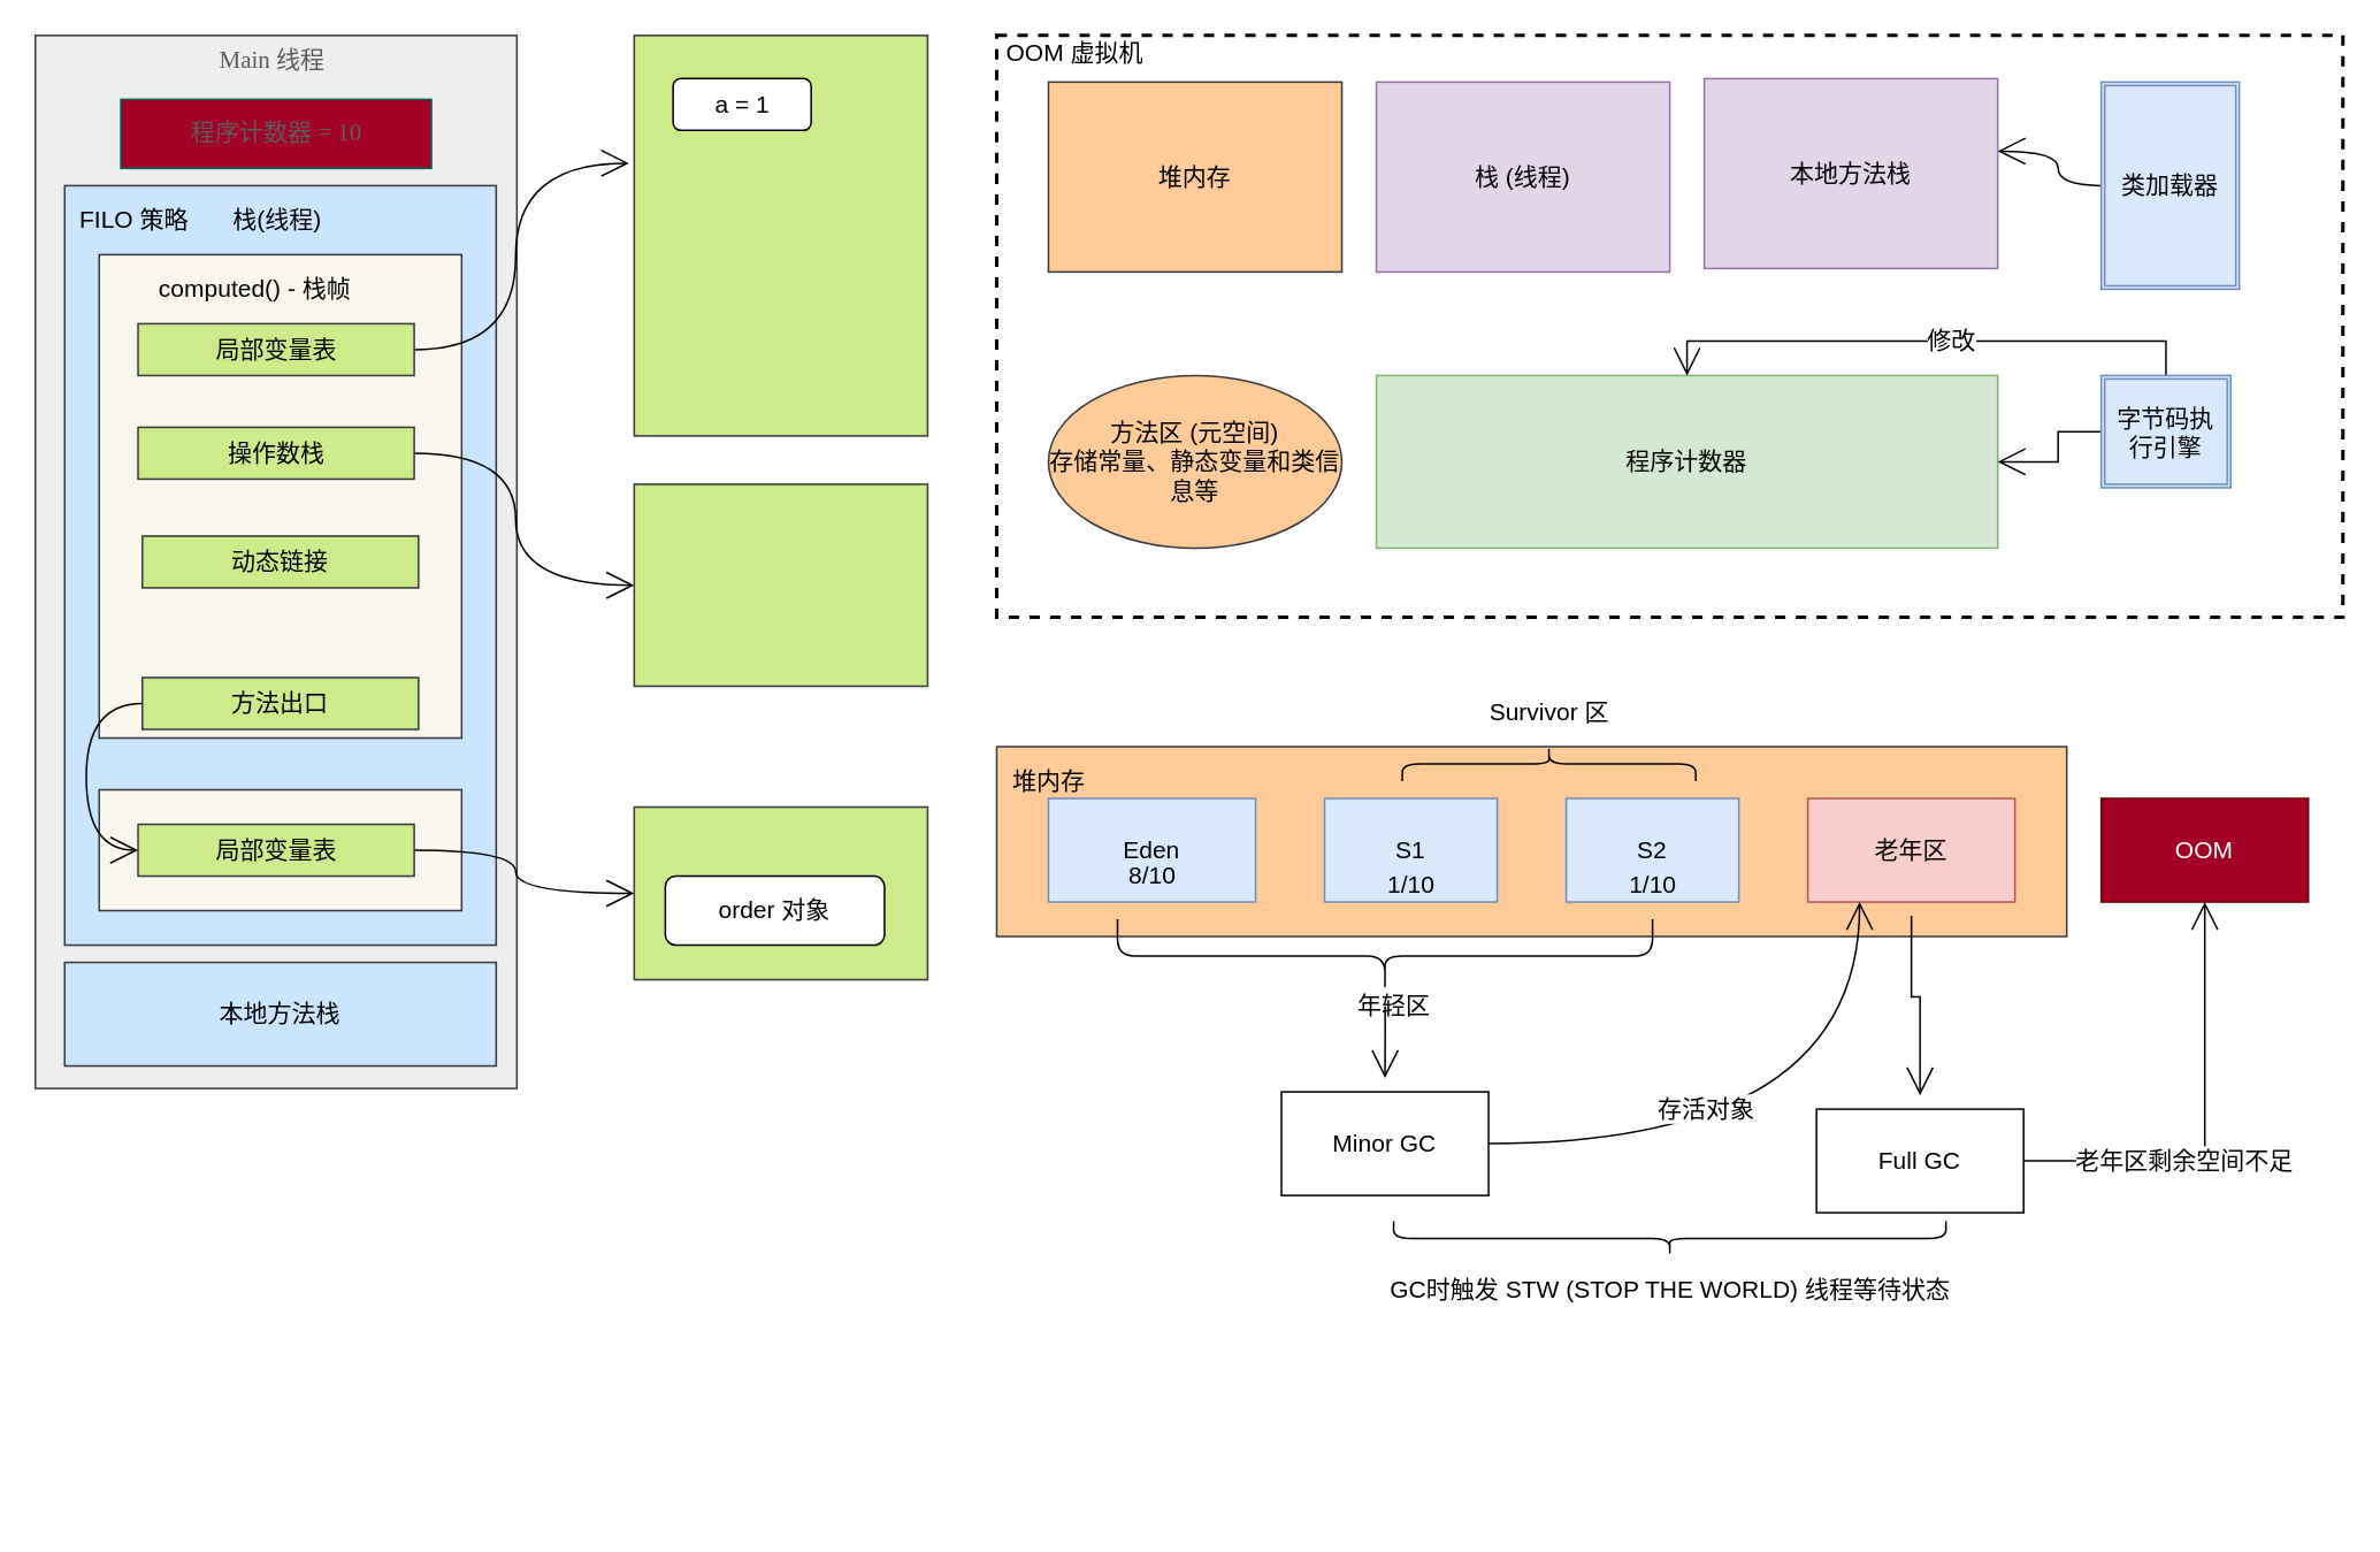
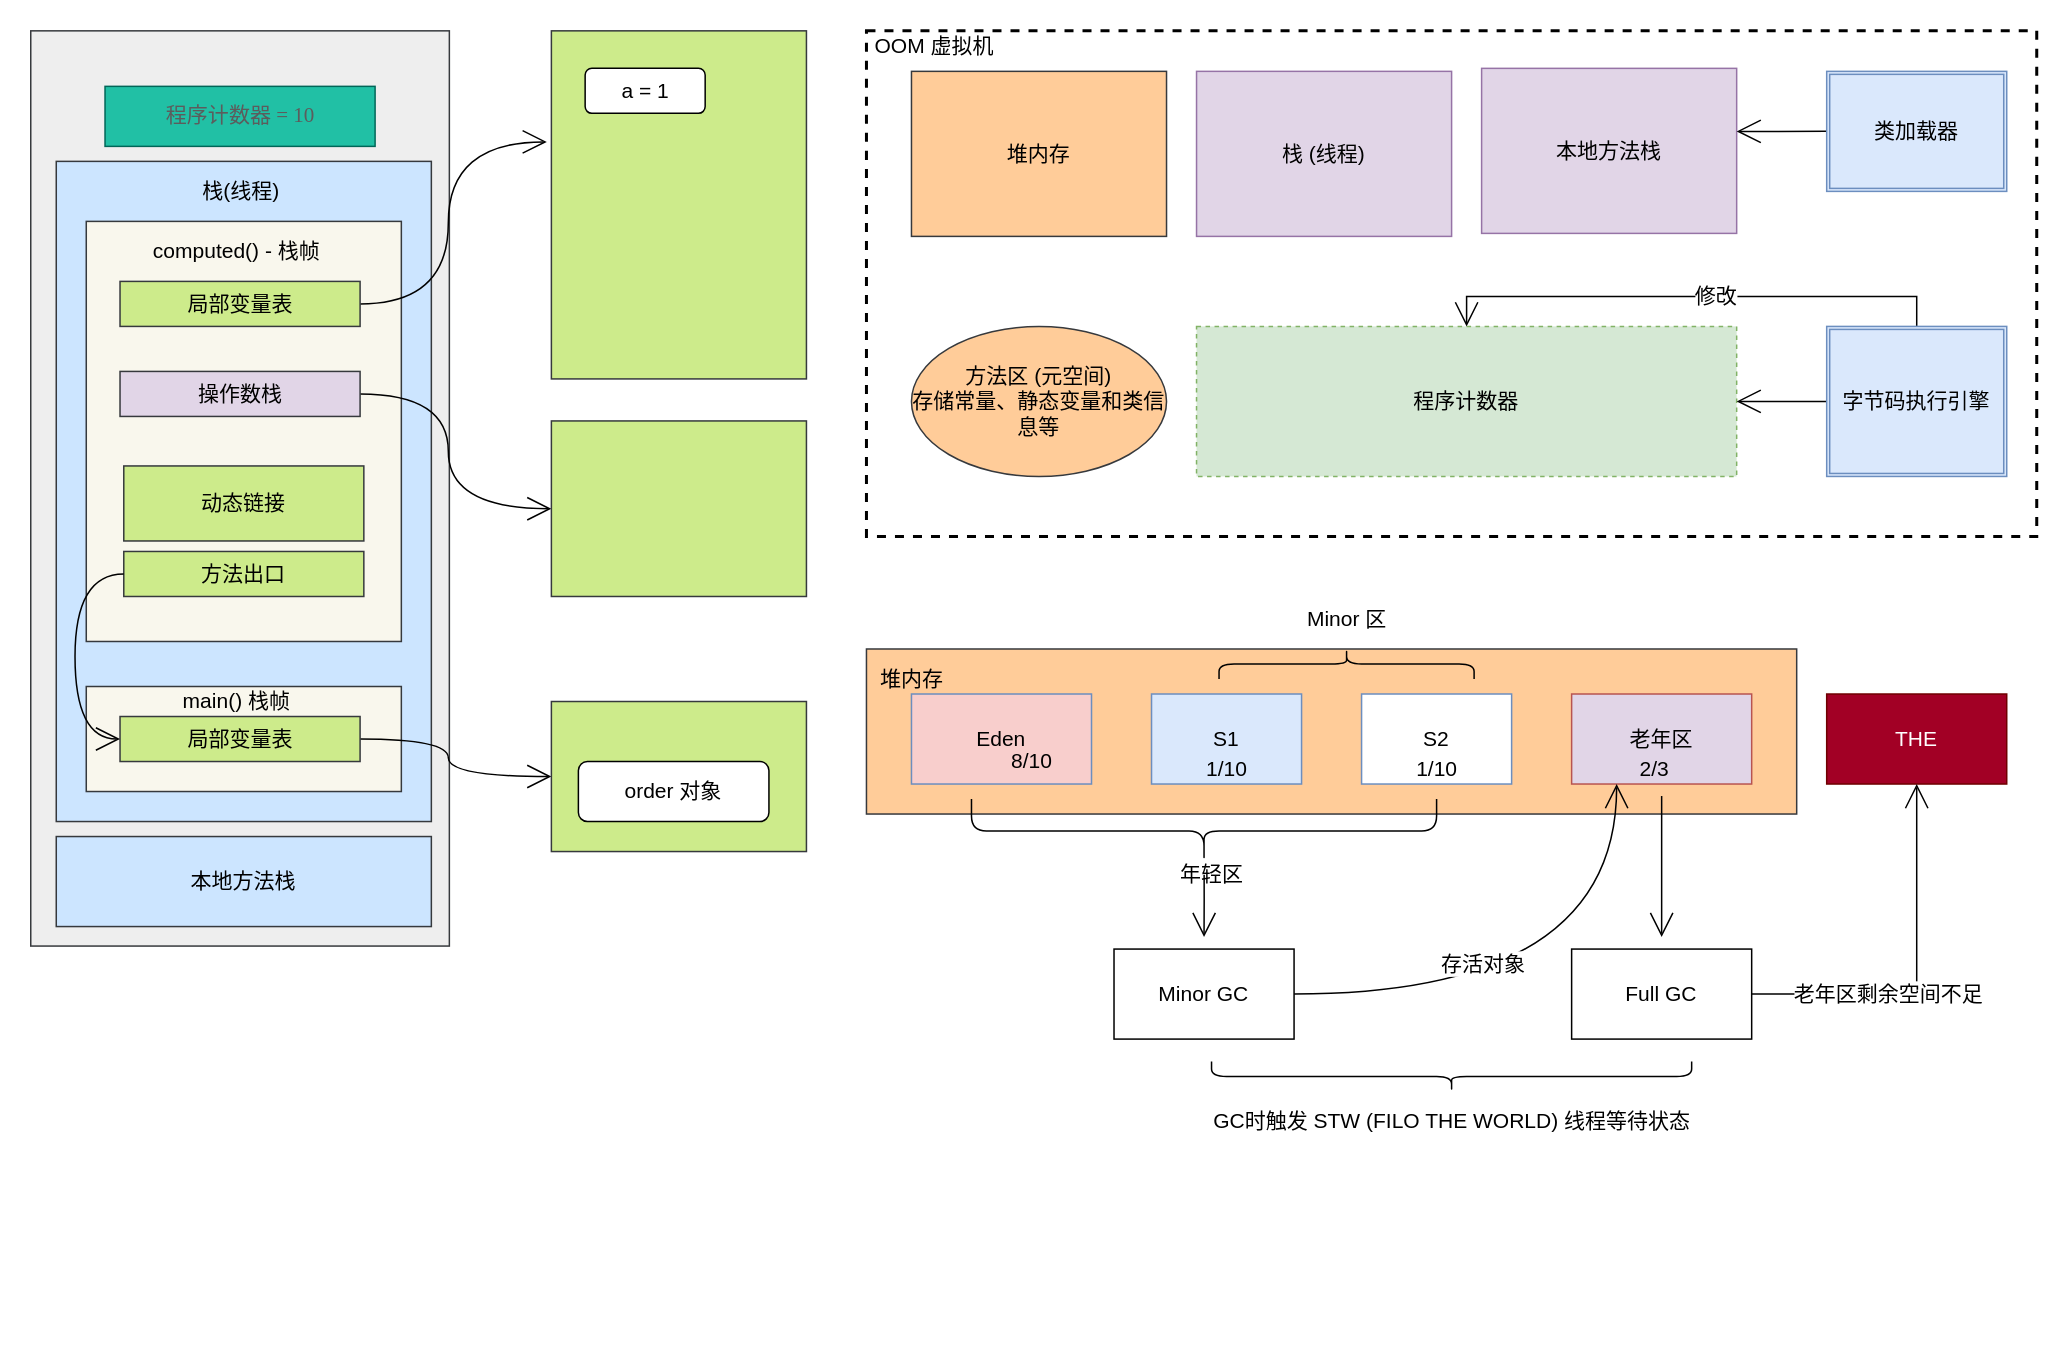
- <mxCell id="3" value="Main 线程" style="text;html=1;align=center;verticalAlign=middle;resizable=0;points=[];autosize=1;strokeColor=none;fillColor=none;hachureGap=4;fontFamily=Architects Daughter;fontSource=https%3A%2F%2Ffonts.googleapis.com%2Fcss%3Ffamily%3DArchitects%2BDaughter;fontSize=14;fontColor=#5C5C5C;rounded=0;" vertex="1" parent="1"><mxGeometry x="117" y="25" width="80" height="20" as="geometry" /></mxCell>
- <mxCell id="4" value="程序计数器 = 10" style="rounded=0;whiteSpace=wrap;html=1;hachureGap=4;fontFamily=Architects Daughter;fontSource=https%3A%2F%2Ffonts.googleapis.com%2Fcss%3Ffamily%3DArchitects%2BDaughter;fontSize=14;fillColor=#a20025;strokeColor=#006658;fontColor=#5C5C5C;" vertex="1" parent="1"><mxGeometry x="69.5" y="57" width="180" height="40" as="geometry" /></mxCell>
+ <mxCell id="4" value="程序计数器 = 10" style="rounded=0;whiteSpace=wrap;html=1;hachureGap=4;fontFamily=Architects Daughter;fontSource=https%3A%2F%2Ffonts.googleapis.com%2Fcss%3Ffamily%3DArchitects%2BDaughter;fontSize=14;fillColor=#21C0A5;strokeColor=#006658;fontColor=#5C5C5C;" vertex="1" parent="1"><mxGeometry x="69.5" y="57" width="180" height="40" as="geometry" /></mxCell>
- <mxCell id="46" value="类加载器" style="shape=ext;double=1;rounded=0;whiteSpace=wrap;html=1;hachureGap=4;fontFamily=Helvetica;fontSize=14;strokeColor=#6c8ebf;strokeWidth=1;fillColor=#dae8fc;" vertex="1" parent="1"><mxGeometry x="1217" y="47" width="80" height="120" as="geometry" /></mxCell>
+ <mxCell id="46" value="类加载器" style="shape=ext;double=1;rounded=0;whiteSpace=wrap;html=1;hachureGap=4;fontFamily=Helvetica;fontSize=14;strokeColor=#6c8ebf;strokeWidth=1;fillColor=#dae8fc;" vertex="1" parent="1"><mxGeometry x="1217" y="47" width="120" height="80" as="geometry" /></mxCell>
- <mxCell id="10" value="FILO 策略" style="text;html=1;align=center;verticalAlign=middle;resizable=0;points=[];autosize=1;strokeColor=none;fillColor=none;rounded=0;hachureGap=4;fontFamily=Helvetica;fontSize=14;fontColor=default;" vertex="1" parent="1"><mxGeometry x="37" y="117" width="80" height="20" as="geometry" /></mxCell>
- <mxCell id="8" value="computed() - 栈帧" style="text;html=1;align=center;verticalAlign=middle;resizable=0;points=[];autosize=1;strokeColor=none;fillColor=none;rounded=0;hachureGap=4;fontFamily=Helvetica;fontSize=14;fontColor=default;" vertex="1" parent="1"><mxGeometry x="82" y="157" width="130" height="20" as="geometry" /></mxCell>
+ <mxCell id="8" value="computed() - 栈帧" style="text;html=1;align=center;verticalAlign=middle;resizable=0;points=[];autosize=1;strokeColor=none;fillColor=none;rounded=0;hachureGap=4;fontFamily=Helvetica;fontSize=14;fontColor=default;" vertex="1" parent="1"><mxGeometry x="92" y="157" width="130" height="20" as="geometry" /></mxCell>
- <mxCell id="50" value="字节码执行引擎" style="shape=ext;double=1;rounded=0;whiteSpace=wrap;html=1;hachureGap=4;fontFamily=Helvetica;fontSize=14;strokeColor=#6c8ebf;strokeWidth=1;fillColor=#dae8fc;" vertex="1" parent="1"><mxGeometry x="1217" y="217" width="75" height="65" as="geometry" /></mxCell>
+ <mxCell id="50" value="字节码执行引擎" style="shape=ext;double=1;rounded=0;whiteSpace=wrap;html=1;hachureGap=4;fontFamily=Helvetica;fontSize=14;strokeColor=#6c8ebf;strokeWidth=1;fillColor=#dae8fc;" vertex="1" parent="1"><mxGeometry x="1217" y="217" width="120" height="100" as="geometry" /></mxCell>
- <mxCell id="14" value="操作数栈" style="rounded=0;whiteSpace=wrap;html=1;hachureGap=4;fontFamily=Helvetica;fontSize=14;strokeColor=#36393d;fillColor=#cdeb8b;" vertex="1" parent="1"><mxGeometry x="79.5" y="247" width="160" height="30" as="geometry" /></mxCell>
+ <mxCell id="14" value="操作数栈" style="rounded=0;whiteSpace=wrap;html=1;hachureGap=4;fontFamily=Helvetica;fontSize=14;strokeColor=#36393d;fillColor=#e1d5e7;" vertex="1" parent="1"><mxGeometry x="79.5" y="247" width="160" height="30" as="geometry" /></mxCell>
- <mxCell id="31" value="程序计数器" style="rounded=0;whiteSpace=wrap;html=1;hachureGap=4;fontFamily=Helvetica;fontSize=14;strokeColor=#82b366;strokeWidth=1;fillColor=#d5e8d4;" vertex="1" parent="1"><mxGeometry x="797" y="217" width="360" height="100" as="geometry" /></mxCell>
+ <mxCell id="31" value="程序计数器" style="rounded=0;whiteSpace=wrap;html=1;hachureGap=4;fontFamily=Helvetica;fontSize=14;strokeColor=#82b366;strokeWidth=1;fillColor=#d5e8d4;dashed=1;" vertex="1" parent="1"><mxGeometry x="797" y="217" width="360" height="100" as="geometry" /></mxCell>
- <mxCell id="15" value="动态链接" style="rounded=0;whiteSpace=wrap;html=1;hachureGap=4;fontFamily=Helvetica;fontSize=14;strokeColor=#36393d;fillColor=#cdeb8b;" vertex="1" parent="1"><mxGeometry x="82" y="310" width="160" height="30" as="geometry" /></mxCell>
+ <mxCell id="15" value="动态链接" style="rounded=0;whiteSpace=wrap;html=1;hachureGap=4;fontFamily=Helvetica;fontSize=14;strokeColor=#36393d;fillColor=#cdeb8b;" vertex="1" parent="1"><mxGeometry x="82" y="310" width="160" height="50" as="geometry" /></mxCell>
- <mxCell id="16" value="方法出口" style="rounded=0;whiteSpace=wrap;html=1;hachureGap=4;fontFamily=Helvetica;fontSize=14;strokeColor=#36393d;fillColor=#cdeb8b;" vertex="1" parent="1"><mxGeometry x="82" y="392" width="160" height="30" as="geometry" /></mxCell>
+ <mxCell id="16" value="方法出口" style="rounded=0;whiteSpace=wrap;html=1;hachureGap=4;fontFamily=Helvetica;fontSize=14;strokeColor=#36393d;fillColor=#cdeb8b;" vertex="1" parent="1"><mxGeometry x="82" y="367" width="160" height="30" as="geometry" /></mxCell>
- <mxCell id="44" value="Survivor 区" style="text;html=1;align=center;verticalAlign=middle;resizable=0;points=[];autosize=1;strokeColor=none;fillColor=none;rounded=0;hachureGap=4;fontFamily=Helvetica;fontSize=14;fontColor=default;" vertex="1" parent="1"><mxGeometry x="857" y="402" width="80" height="20" as="geometry" /></mxCell>
+ <mxCell id="44" value="Minor 区" style="text;html=1;align=center;verticalAlign=middle;resizable=0;points=[];autosize=1;strokeColor=none;fillColor=none;rounded=0;hachureGap=4;fontFamily=Helvetica;fontSize=14;fontColor=default;" vertex="1" parent="1"><mxGeometry x="857" y="402" width="80" height="20" as="geometry" /></mxCell>
+ <mxCell id="18" value="main() 栈帧" style="text;html=1;align=center;verticalAlign=middle;resizable=0;points=[];autosize=1;strokeColor=none;fillColor=none;rounded=0;hachureGap=4;fontFamily=Helvetica;fontSize=14;fontColor=default;" vertex="1" parent="1"><mxGeometry x="112" y="457" width="90" height="20" as="geometry" /></mxCell>
- <mxCell id="35" value="Eden" style="rounded=0;whiteSpace=wrap;html=1;hachureGap=4;fontFamily=Helvetica;fontSize=14;strokeColor=#6c8ebf;strokeWidth=1;fillColor=#dae8fc;" vertex="1" parent="1"><mxGeometry x="607" y="462" width="120" height="60" as="geometry" /></mxCell>
+ <mxCell id="35" value="Eden" style="rounded=0;whiteSpace=wrap;html=1;hachureGap=4;fontFamily=Helvetica;fontSize=14;strokeColor=#6c8ebf;strokeWidth=1;fillColor=#f8cecc;" vertex="1" parent="1"><mxGeometry x="607" y="462" width="120" height="60" as="geometry" /></mxCell>
- <mxCell id="37" value="S2" style="rounded=0;whiteSpace=wrap;html=1;hachureGap=4;fontFamily=Helvetica;fontSize=14;strokeColor=#6c8ebf;strokeWidth=1;fillColor=#dae8fc;" vertex="1" parent="1"><mxGeometry x="907" y="462" width="100" height="60" as="geometry" /></mxCell>
+ <mxCell id="37" value="S2" style="rounded=0;whiteSpace=wrap;html=1;hachureGap=4;fontFamily=Helvetica;fontSize=14;strokeColor=#6c8ebf;strokeWidth=1;fillColor=#ffffff;" vertex="1" parent="1"><mxGeometry x="907" y="462" width="100" height="60" as="geometry" /></mxCell>
- <mxCell id="39" value="老年区" style="rounded=0;whiteSpace=wrap;html=1;hachureGap=4;fontFamily=Helvetica;fontSize=14;strokeColor=#b85450;strokeWidth=1;fillColor=#f8cecc;" vertex="1" parent="1"><mxGeometry x="1047" y="462" width="120" height="60" as="geometry" /></mxCell>
+ <mxCell id="39" value="老年区" style="rounded=0;whiteSpace=wrap;html=1;hachureGap=4;fontFamily=Helvetica;fontSize=14;strokeColor=#b85450;strokeWidth=1;fillColor=#e1d5e7;" vertex="1" parent="1"><mxGeometry x="1047" y="462" width="120" height="60" as="geometry" /></mxCell>
- <mxCell id="52" value="OOM" style="rounded=0;whiteSpace=wrap;html=1;hachureGap=4;fontFamily=Helvetica;fontSize=14;strokeColor=#6F0000;strokeWidth=1;fillColor=#a20025;fontColor=#ffffff;" vertex="1" parent="1"><mxGeometry x="1217" y="462" width="120" height="60" as="geometry" /></mxCell>
+ <mxCell id="52" value="THE" style="rounded=0;whiteSpace=wrap;html=1;hachureGap=4;fontFamily=Helvetica;fontSize=14;strokeColor=#6F0000;strokeWidth=1;fillColor=#a20025;fontColor=#ffffff;" vertex="1" parent="1"><mxGeometry x="1217" y="462" width="120" height="60" as="geometry" /></mxCell>
- <mxCell id="61" value="8/10" style="text;html=1;align=center;verticalAlign=middle;resizable=0;points=[];autosize=1;strokeColor=none;fillColor=none;rounded=0;hachureGap=4;fontFamily=Helvetica;fontSize=14;fontColor=default;" vertex="1" parent="1"><mxGeometry x="647" y="497" width="40" height="20" as="geometry" /></mxCell>
+ <mxCell id="61" value="8/10" style="text;html=1;align=center;verticalAlign=middle;resizable=0;points=[];autosize=1;strokeColor=none;fillColor=none;rounded=0;hachureGap=4;fontFamily=Helvetica;fontSize=14;fontColor=default;" vertex="1" parent="1"><mxGeometry x="667" y="497" width="40" height="20" as="geometry" /></mxCell>
+ <mxCell id="64" value="2/3" style="text;html=1;align=center;verticalAlign=middle;resizable=0;points=[];autosize=1;strokeColor=none;fillColor=none;rounded=0;hachureGap=4;fontFamily=Helvetica;fontSize=14;fontColor=default;" vertex="1" parent="1"><mxGeometry x="1087" y="502" width="30" height="20" as="geometry" /></mxCell>
- <mxCell id="58" value="Full GC" style="whiteSpace=wrap;html=1;rounded=0;hachureGap=4;fontFamily=Helvetica;fontSize=14;fontColor=default;strokeColor=default;strokeWidth=1;fillColor=default;" vertex="1" parent="1"><mxGeometry x="1052" y="642" width="120" height="60" as="geometry" /></mxCell>
+ <mxCell id="58" value="Full GC" style="whiteSpace=wrap;html=1;rounded=0;hachureGap=4;fontFamily=Helvetica;fontSize=14;fontColor=default;strokeColor=default;strokeWidth=1;fillColor=default;" vertex="1" parent="1"><mxGeometry x="1047" y="632" width="120" height="60" as="geometry" /></mxCell>
- <mxCell id="60" value="GC时触发 STW (STOP THE WORLD) 线程等待状态" style="text;html=1;align=center;verticalAlign=middle;resizable=0;points=[];autosize=1;strokeColor=none;fillColor=none;rounded=0;hachureGap=4;fontFamily=Helvetica;fontSize=14;fontColor=default;" vertex="1" parent="1"><mxGeometry x="797" y="737" width="340" height="20" as="geometry" /></mxCell>
+ <mxCell id="60" value="GC时触发 STW (FILO THE WORLD) 线程等待状态" style="text;html=1;align=center;verticalAlign=middle;resizable=0;points=[];autosize=1;strokeColor=none;fillColor=none;rounded=0;hachureGap=4;fontFamily=Helvetica;fontSize=14;fontColor=default;" vertex="1" parent="1"><mxGeometry x="797" y="737" width="340" height="20" as="geometry" /></mxCell>
